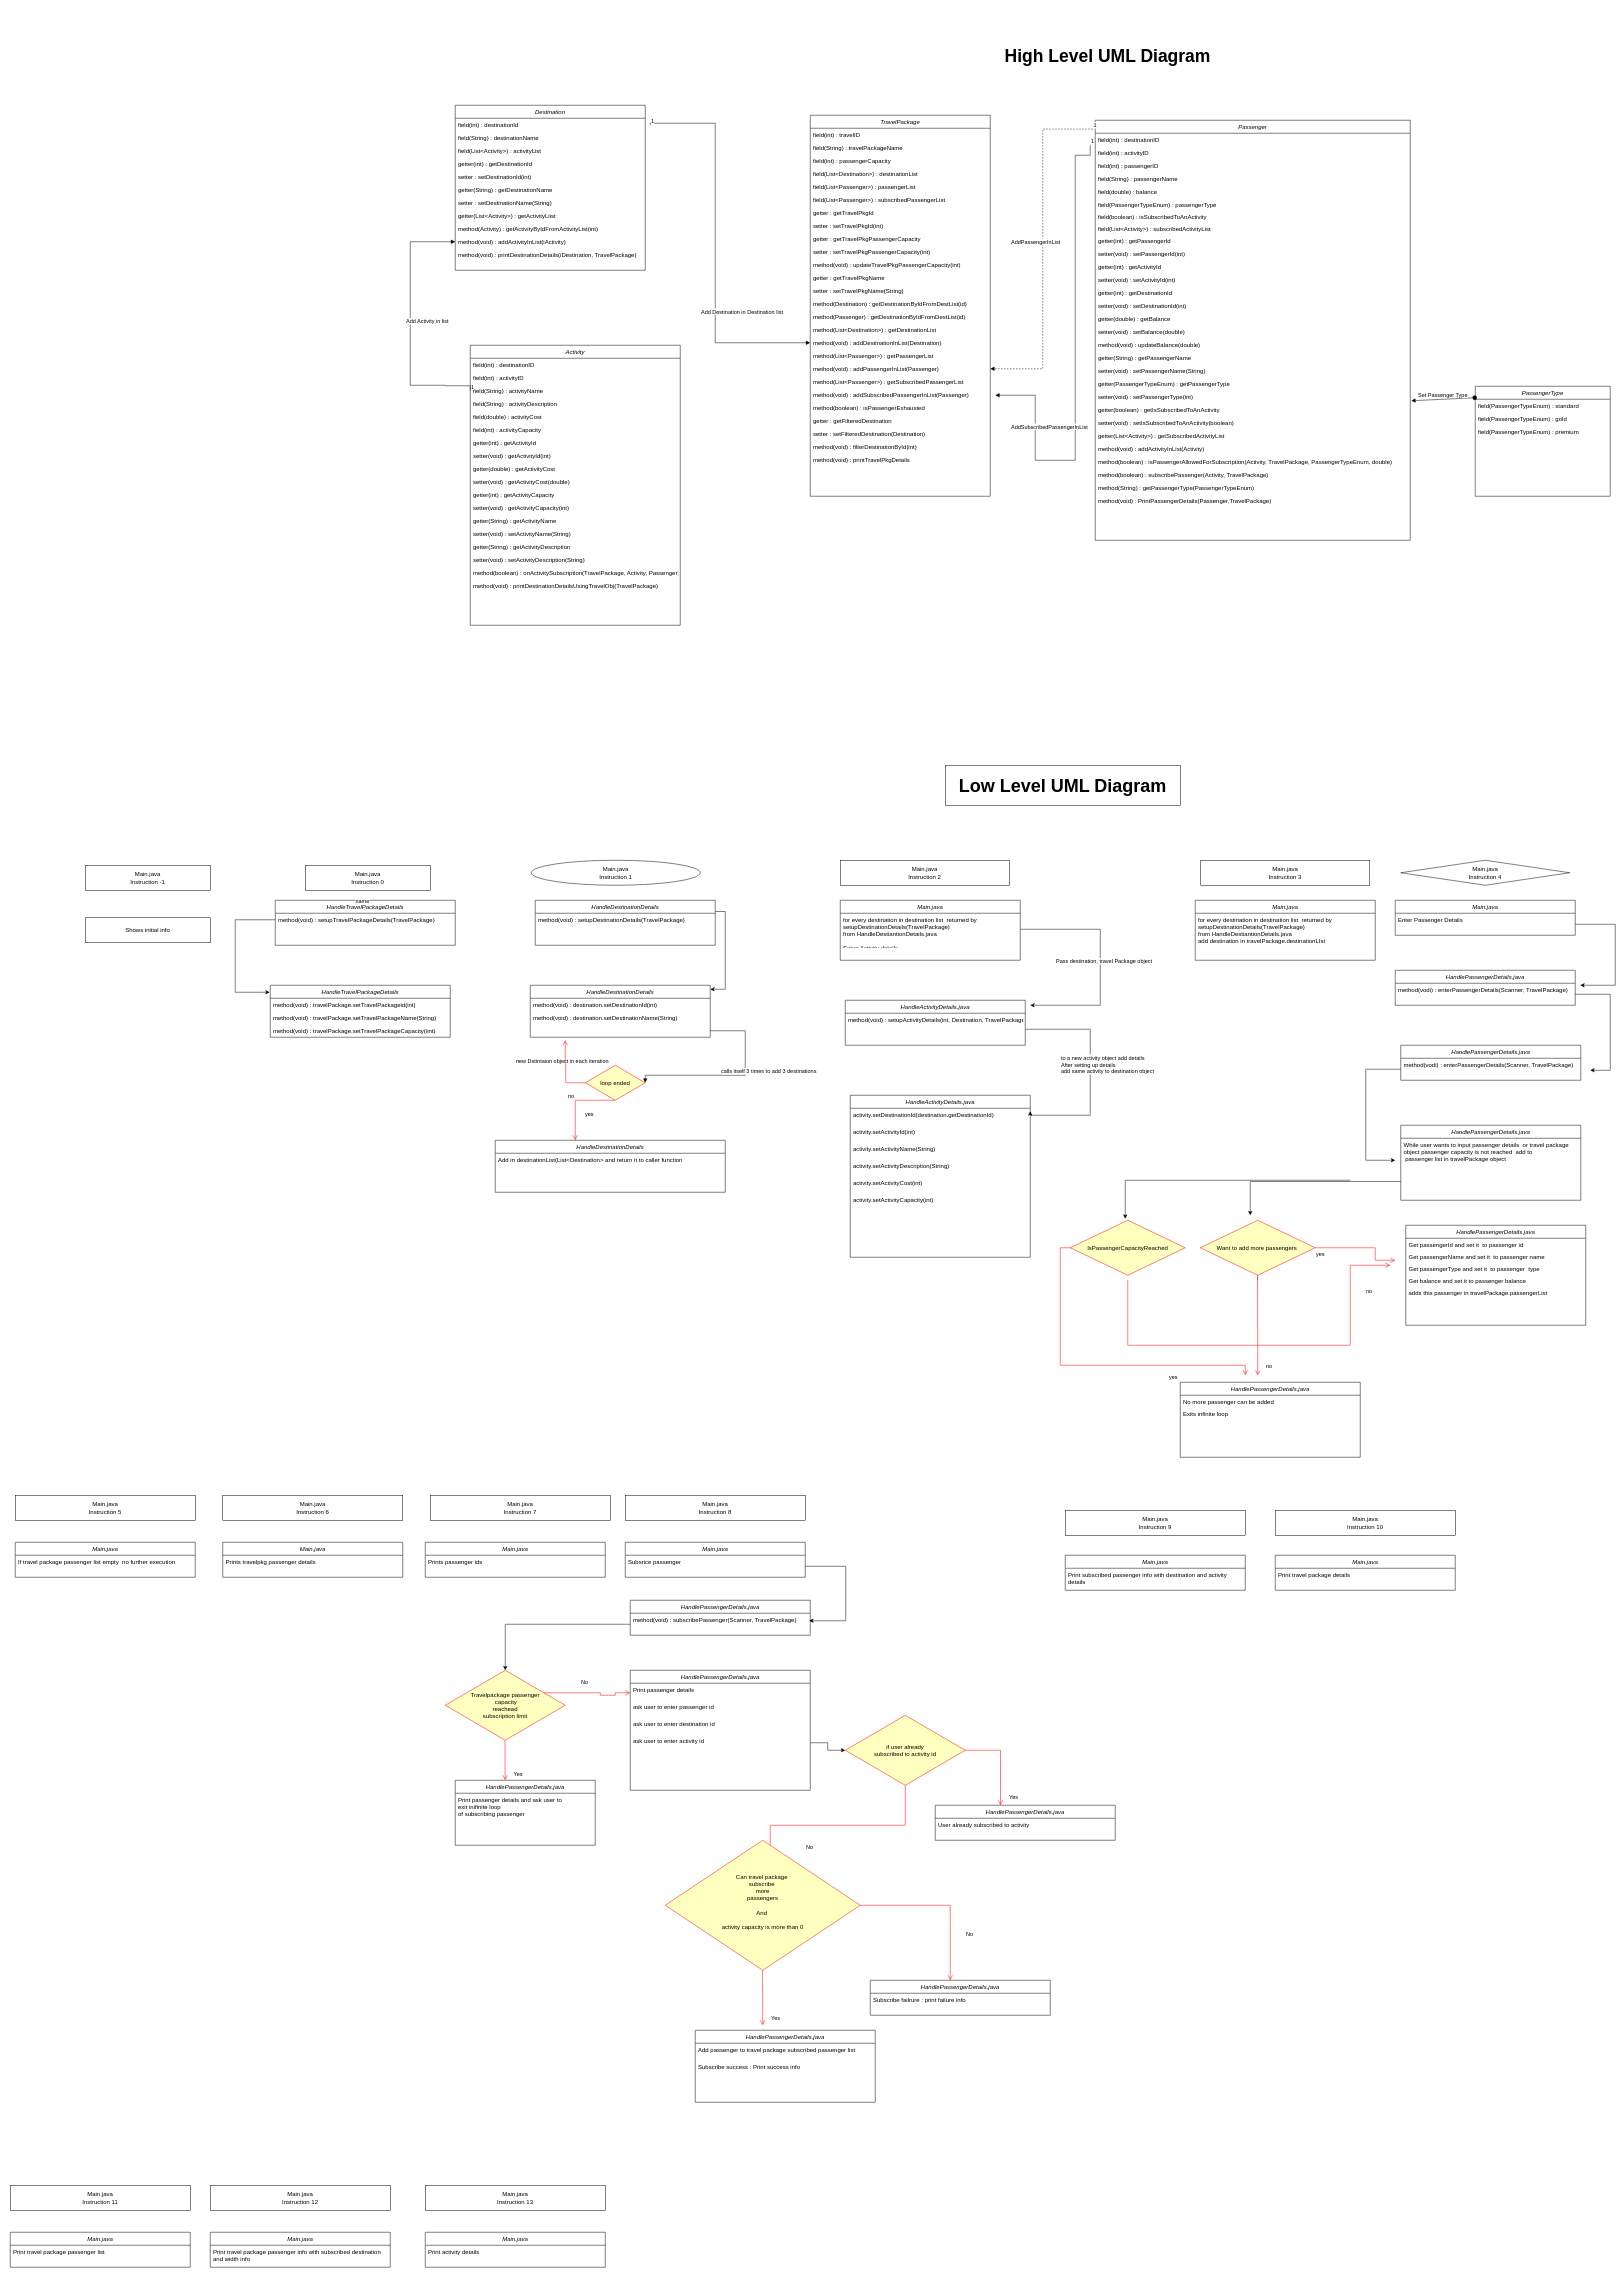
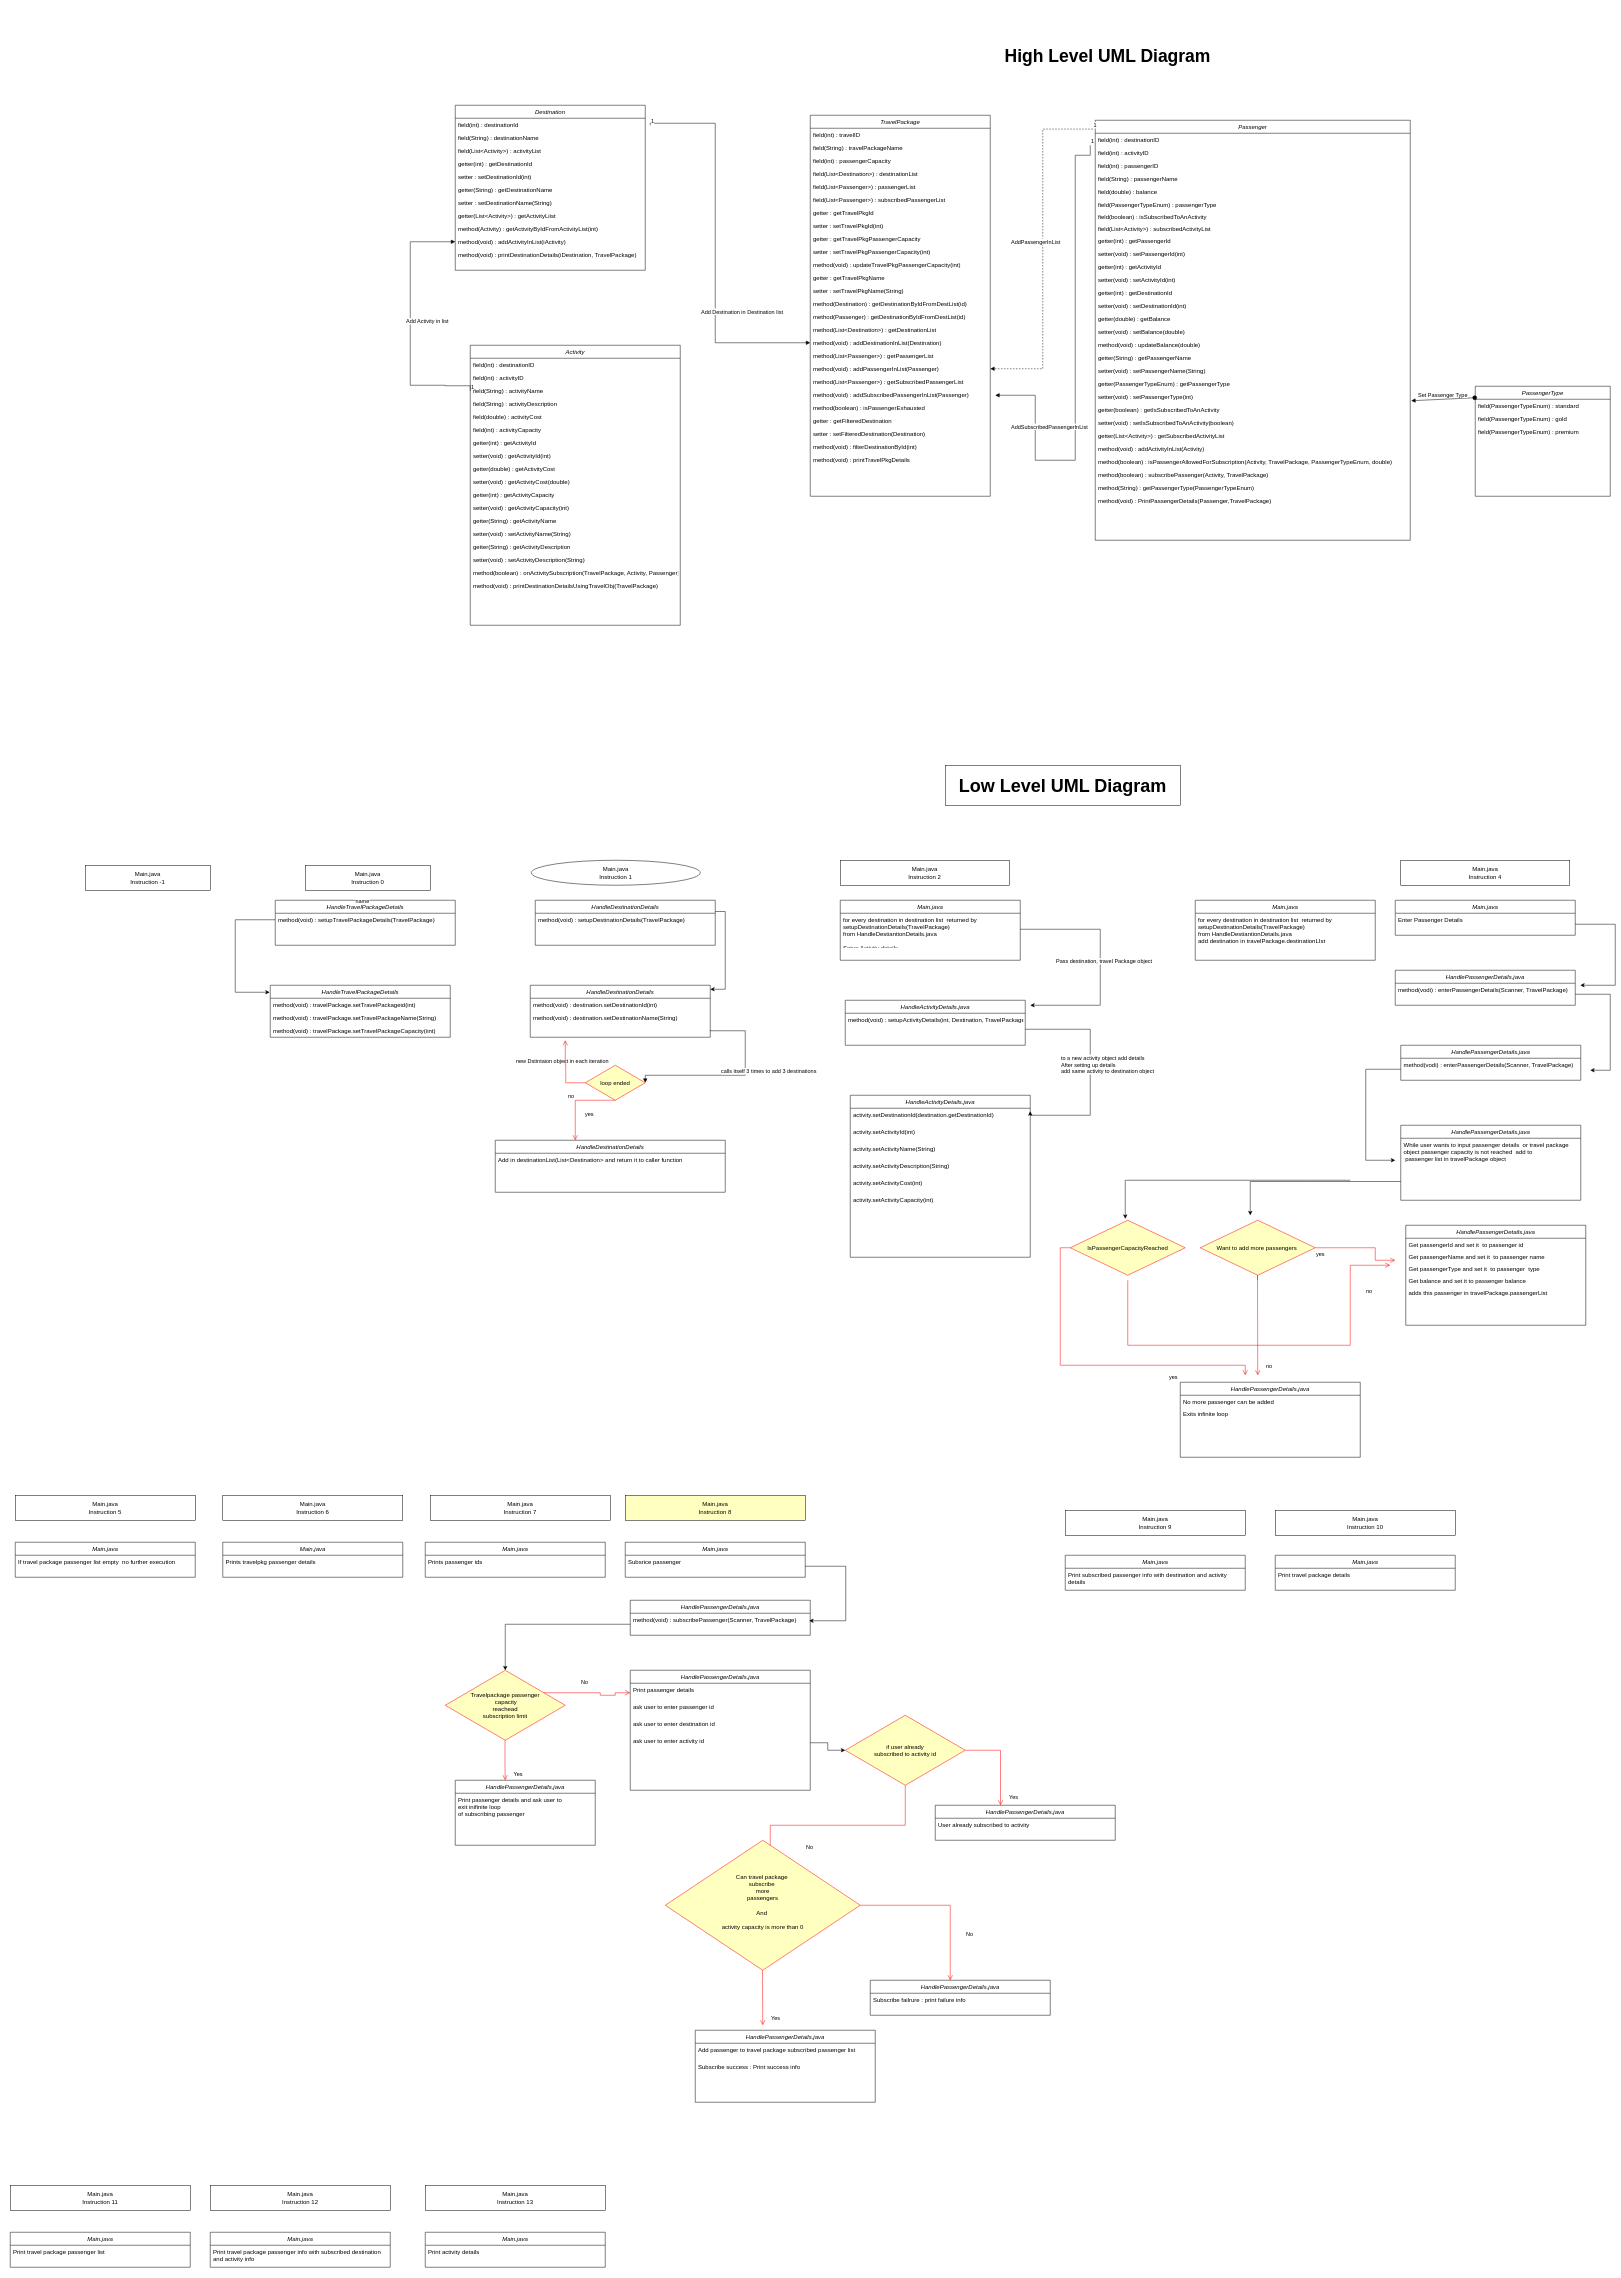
- <mxCell id="148" value="&amp;nbsp;Main.java&amp;nbsp;&lt;br&gt;Instruction 3" style="html=1;whiteSpace=wrap;" vertex="1" parent="1"><mxGeometry x="2401" y="1720" width="338" height="50" as="geometry" /></mxCell>
- <mxCell id="149" value="&amp;nbsp;Main.java&amp;nbsp;&lt;br&gt;Instruction 4" style="rhombus;html=1;whiteSpace=wrap;" vertex="1" parent="1"><mxGeometry x="2801" y="1720" width="338" height="50" as="geometry" /></mxCell>
+ <mxCell id="149" value="&amp;nbsp;Main.java&amp;nbsp;&lt;br&gt;Instruction 4" style="html=1;whiteSpace=wrap;" vertex="1" parent="1"><mxGeometry x="2801" y="1720" width="338" height="50" as="geometry" /></mxCell>
- <mxCell id="231" value="Shows initial info" style="html=1;whiteSpace=wrap;" vertex="1" parent="1"><mxGeometry x="170" y="1835" width="250" height="50" as="geometry" /></mxCell>
- <mxCell id="184" value="&amp;nbsp;Main.java&amp;nbsp;&lt;br&gt;Instruction 8" style="html=1;whiteSpace=wrap;" vertex="1" parent="1"><mxGeometry x="1250" y="2990" width="360" height="50" as="geometry" /></mxCell>
+ <mxCell id="184" value="&amp;nbsp;Main.java&amp;nbsp;&lt;br&gt;Instruction 8" style="html=1;whiteSpace=wrap;fillColor=#ffffc0;" vertex="1" parent="1"><mxGeometry x="1250" y="2990" width="360" height="50" as="geometry" /></mxCell>
- <mxCell id="226" value="Print travel package passenger info with subscribed destination&#10;and width info" style="text;align=left;verticalAlign=top;spacingLeft=4;spacingRight=4;overflow=hidden;rotatable=0;points=[[0,0.5],[1,0.5]];portConstraint=eastwest;rounded=0;shadow=0;html=0;" vertex="1" parent="225"><mxGeometry y="26" width="360" height="44" as="geometry" /></mxCell>
+ <mxCell id="226" value="Print travel package passenger info with subscribed destination&#10;and activity info" style="text;align=left;verticalAlign=top;spacingLeft=4;spacingRight=4;overflow=hidden;rotatable=0;points=[[0,0.5],[1,0.5]];portConstraint=eastwest;rounded=0;shadow=0;html=0;" vertex="1" parent="225"><mxGeometry y="26" width="360" height="44" as="geometry" /></mxCell>
